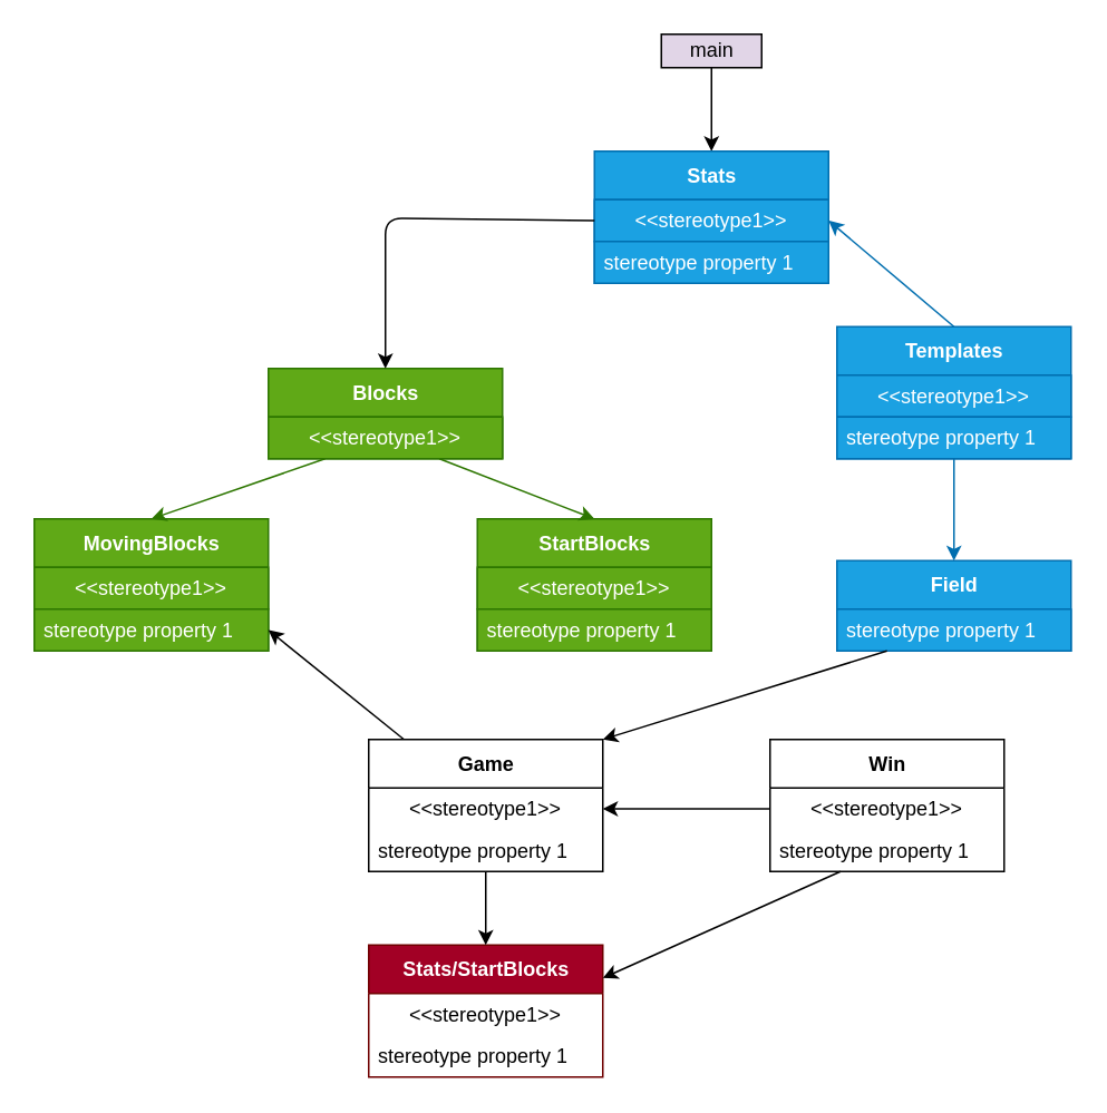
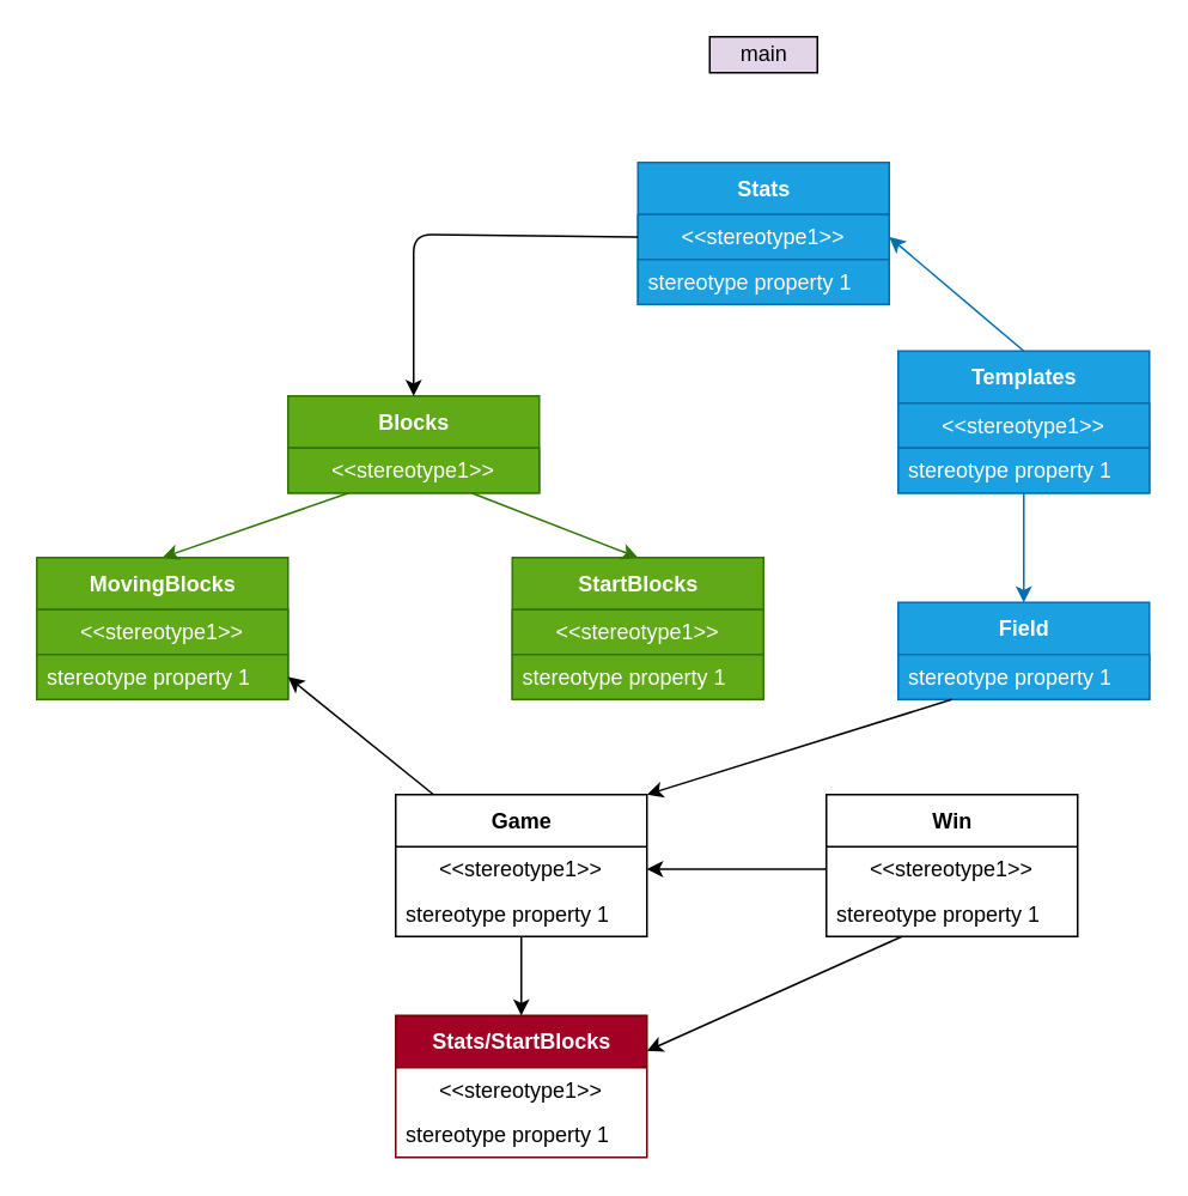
- <mxCell id="2" style="edgeStyle=none;html=1;exitX=0.5;exitY=1;exitDx=0;exitDy=0;" parent="1" source="3" target="6" edge="1"><mxGeometry relative="1" as="geometry" /></mxCell>
